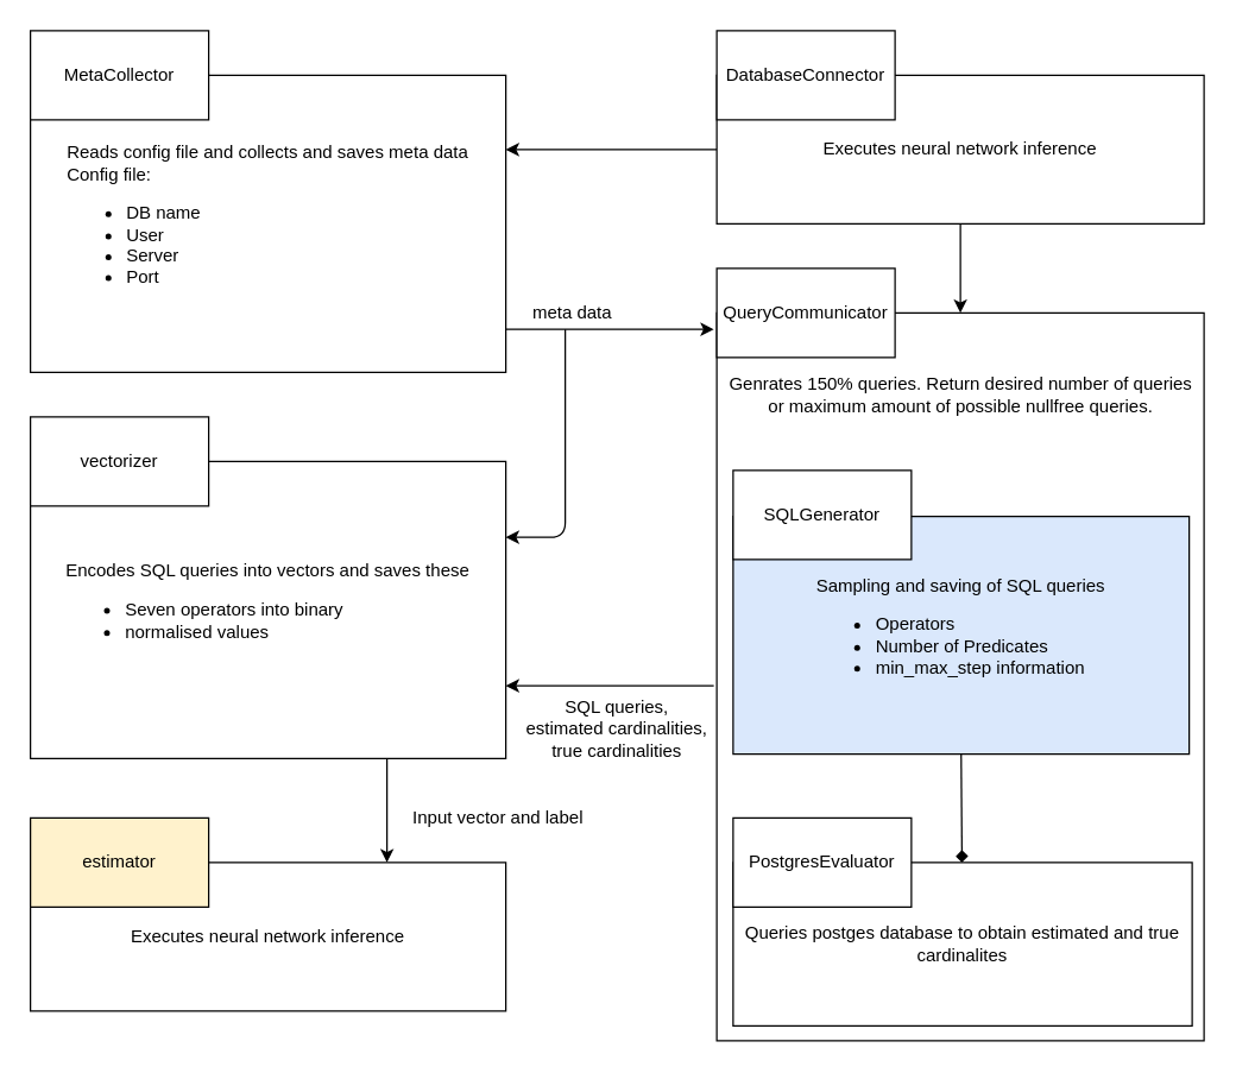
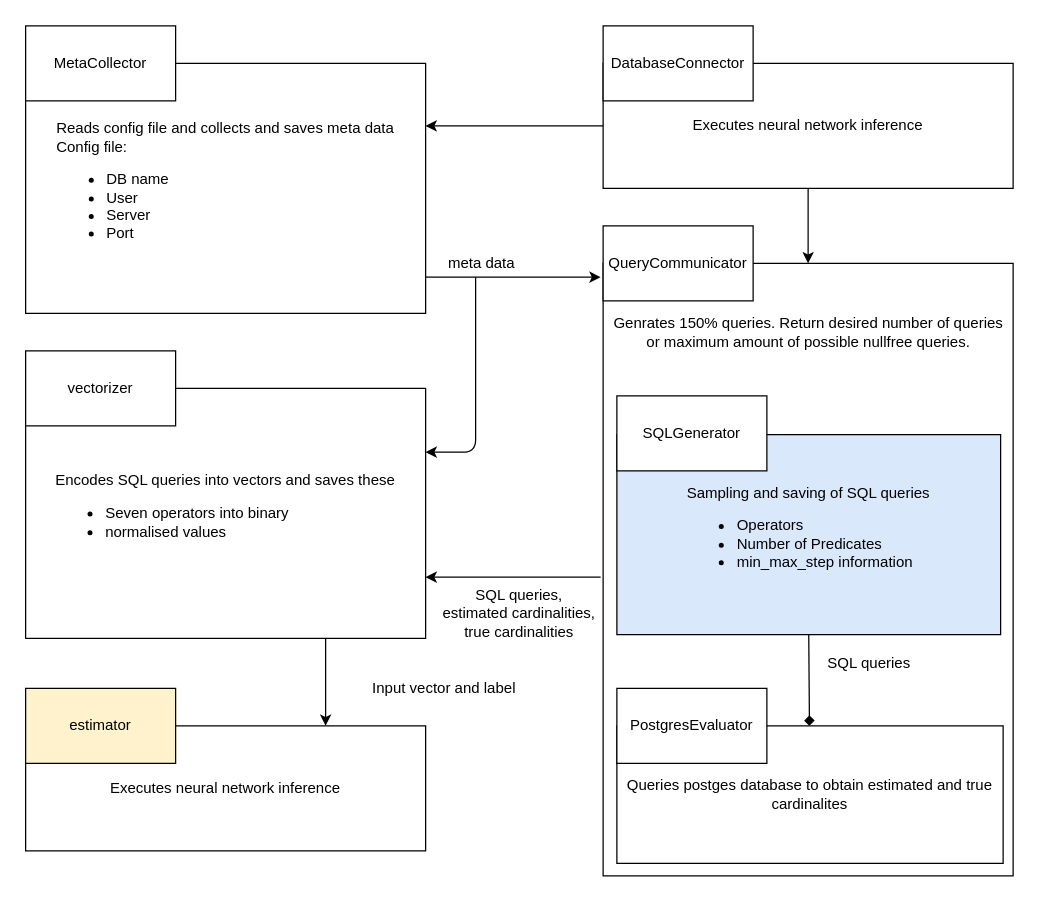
+ <mxCell id="21" value="SQL queries" style="text;html=1;strokeColor=none;fillColor=none;align=center;verticalAlign=middle;whiteSpace=wrap;overflow=hidden;" parent="1" vertex="1"><mxGeometry x="650" y="520" width="89.5" height="20" as="geometry" /></mxCell>
- <mxCell id="18" value="Input vector and label" style="text;html=1;strokeColor=none;fillColor=none;align=center;verticalAlign=middle;whiteSpace=wrap;overflow=hidden;" parent="1" vertex="1"><mxGeometry x="260" y="540" width="150" height="20" as="geometry" /></mxCell>
+ <mxCell id="18" value="Input vector and label" style="text;html=1;strokeColor=none;fillColor=none;align=center;verticalAlign=middle;whiteSpace=wrap;overflow=hidden;" parent="1" vertex="1"><mxGeometry x="280" y="540" width="150" height="20" as="geometry" /></mxCell>
